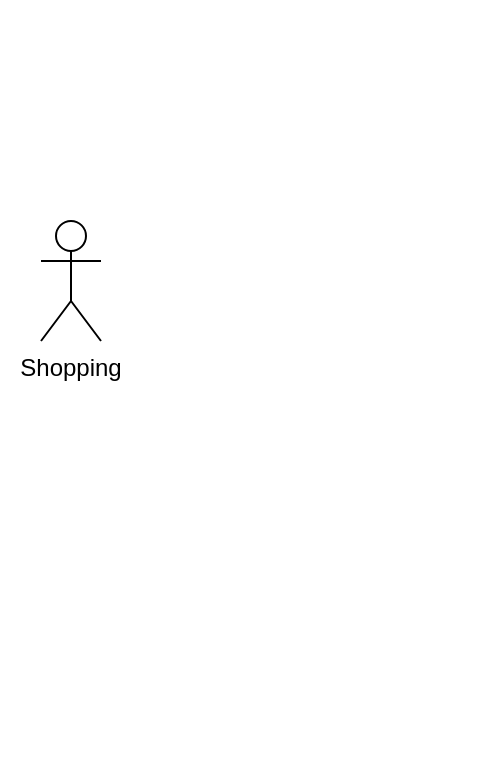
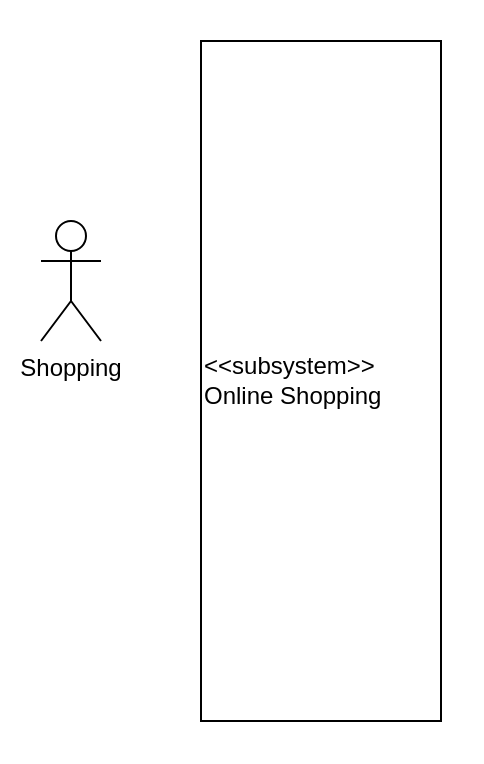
+ <mxCell id="3" value="&amp;lt;&amp;lt;subsystem&amp;gt;&amp;gt;&lt;div&gt;Online Shopping&lt;/div&gt;" style="rounded=0;whiteSpace=wrap;html=1;align=left;" vertex="1" parent="1"><mxGeometry x="100" y="20" width="120" height="340" as="geometry" /></mxCell>
